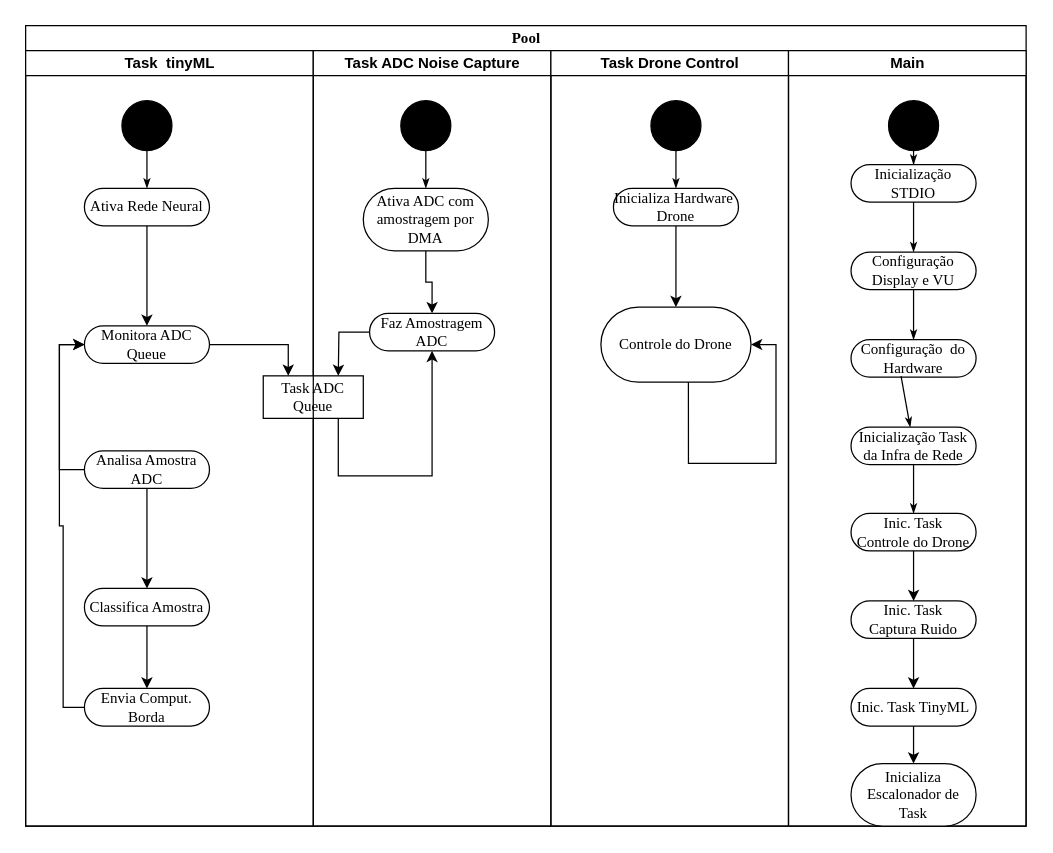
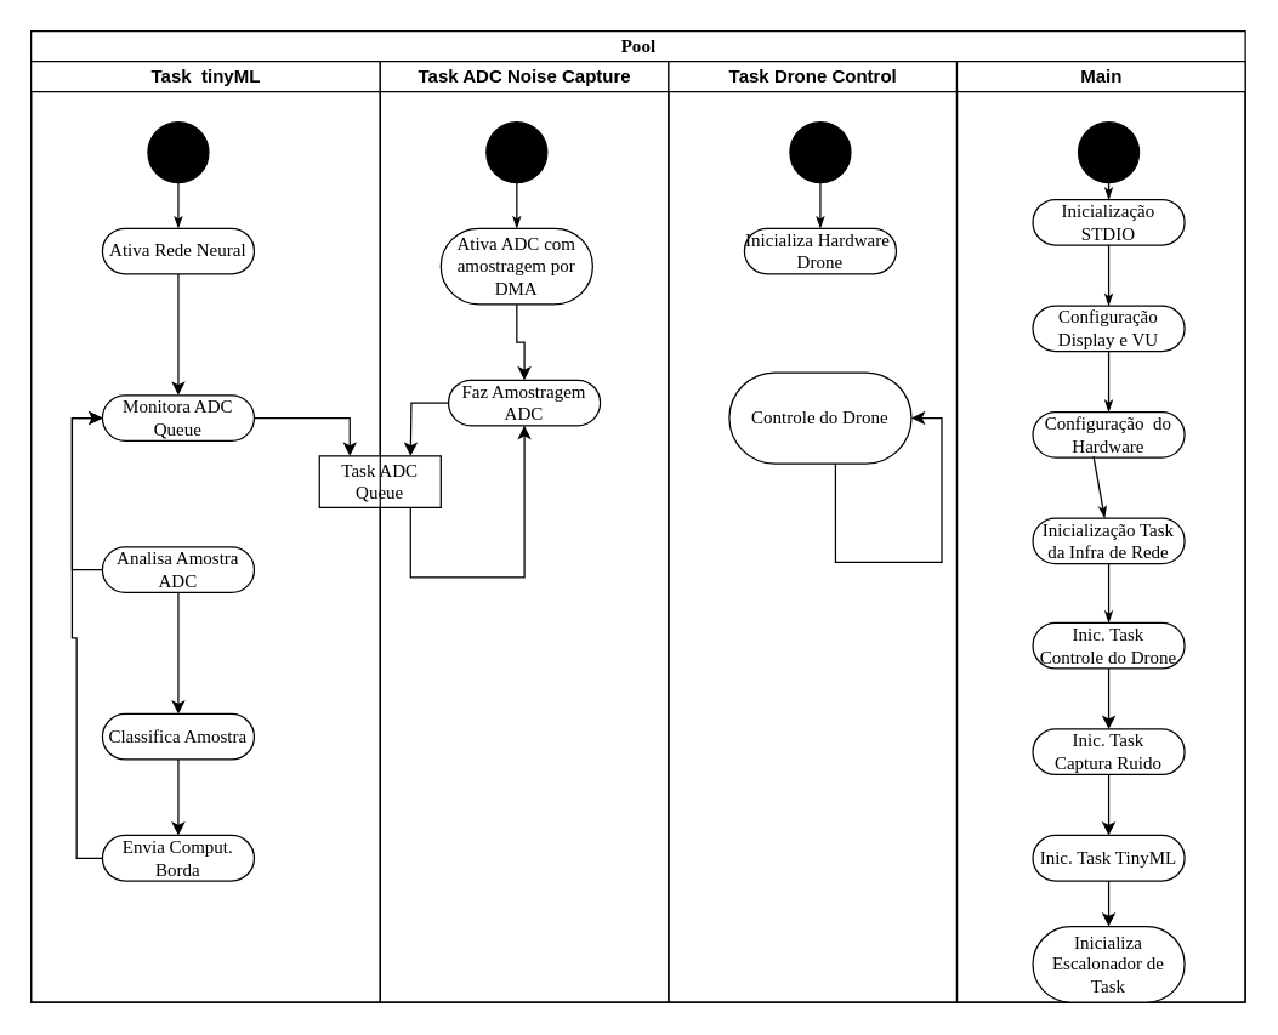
- <mxCell id="29" value="" style="edgeStyle=orthogonalEdgeStyle;rounded=0;orthogonalLoop=1;jettySize=auto;html=1;" edge="1" parent="26" source="30" target="32"><mxGeometry relative="1" as="geometry" /></mxCell>
